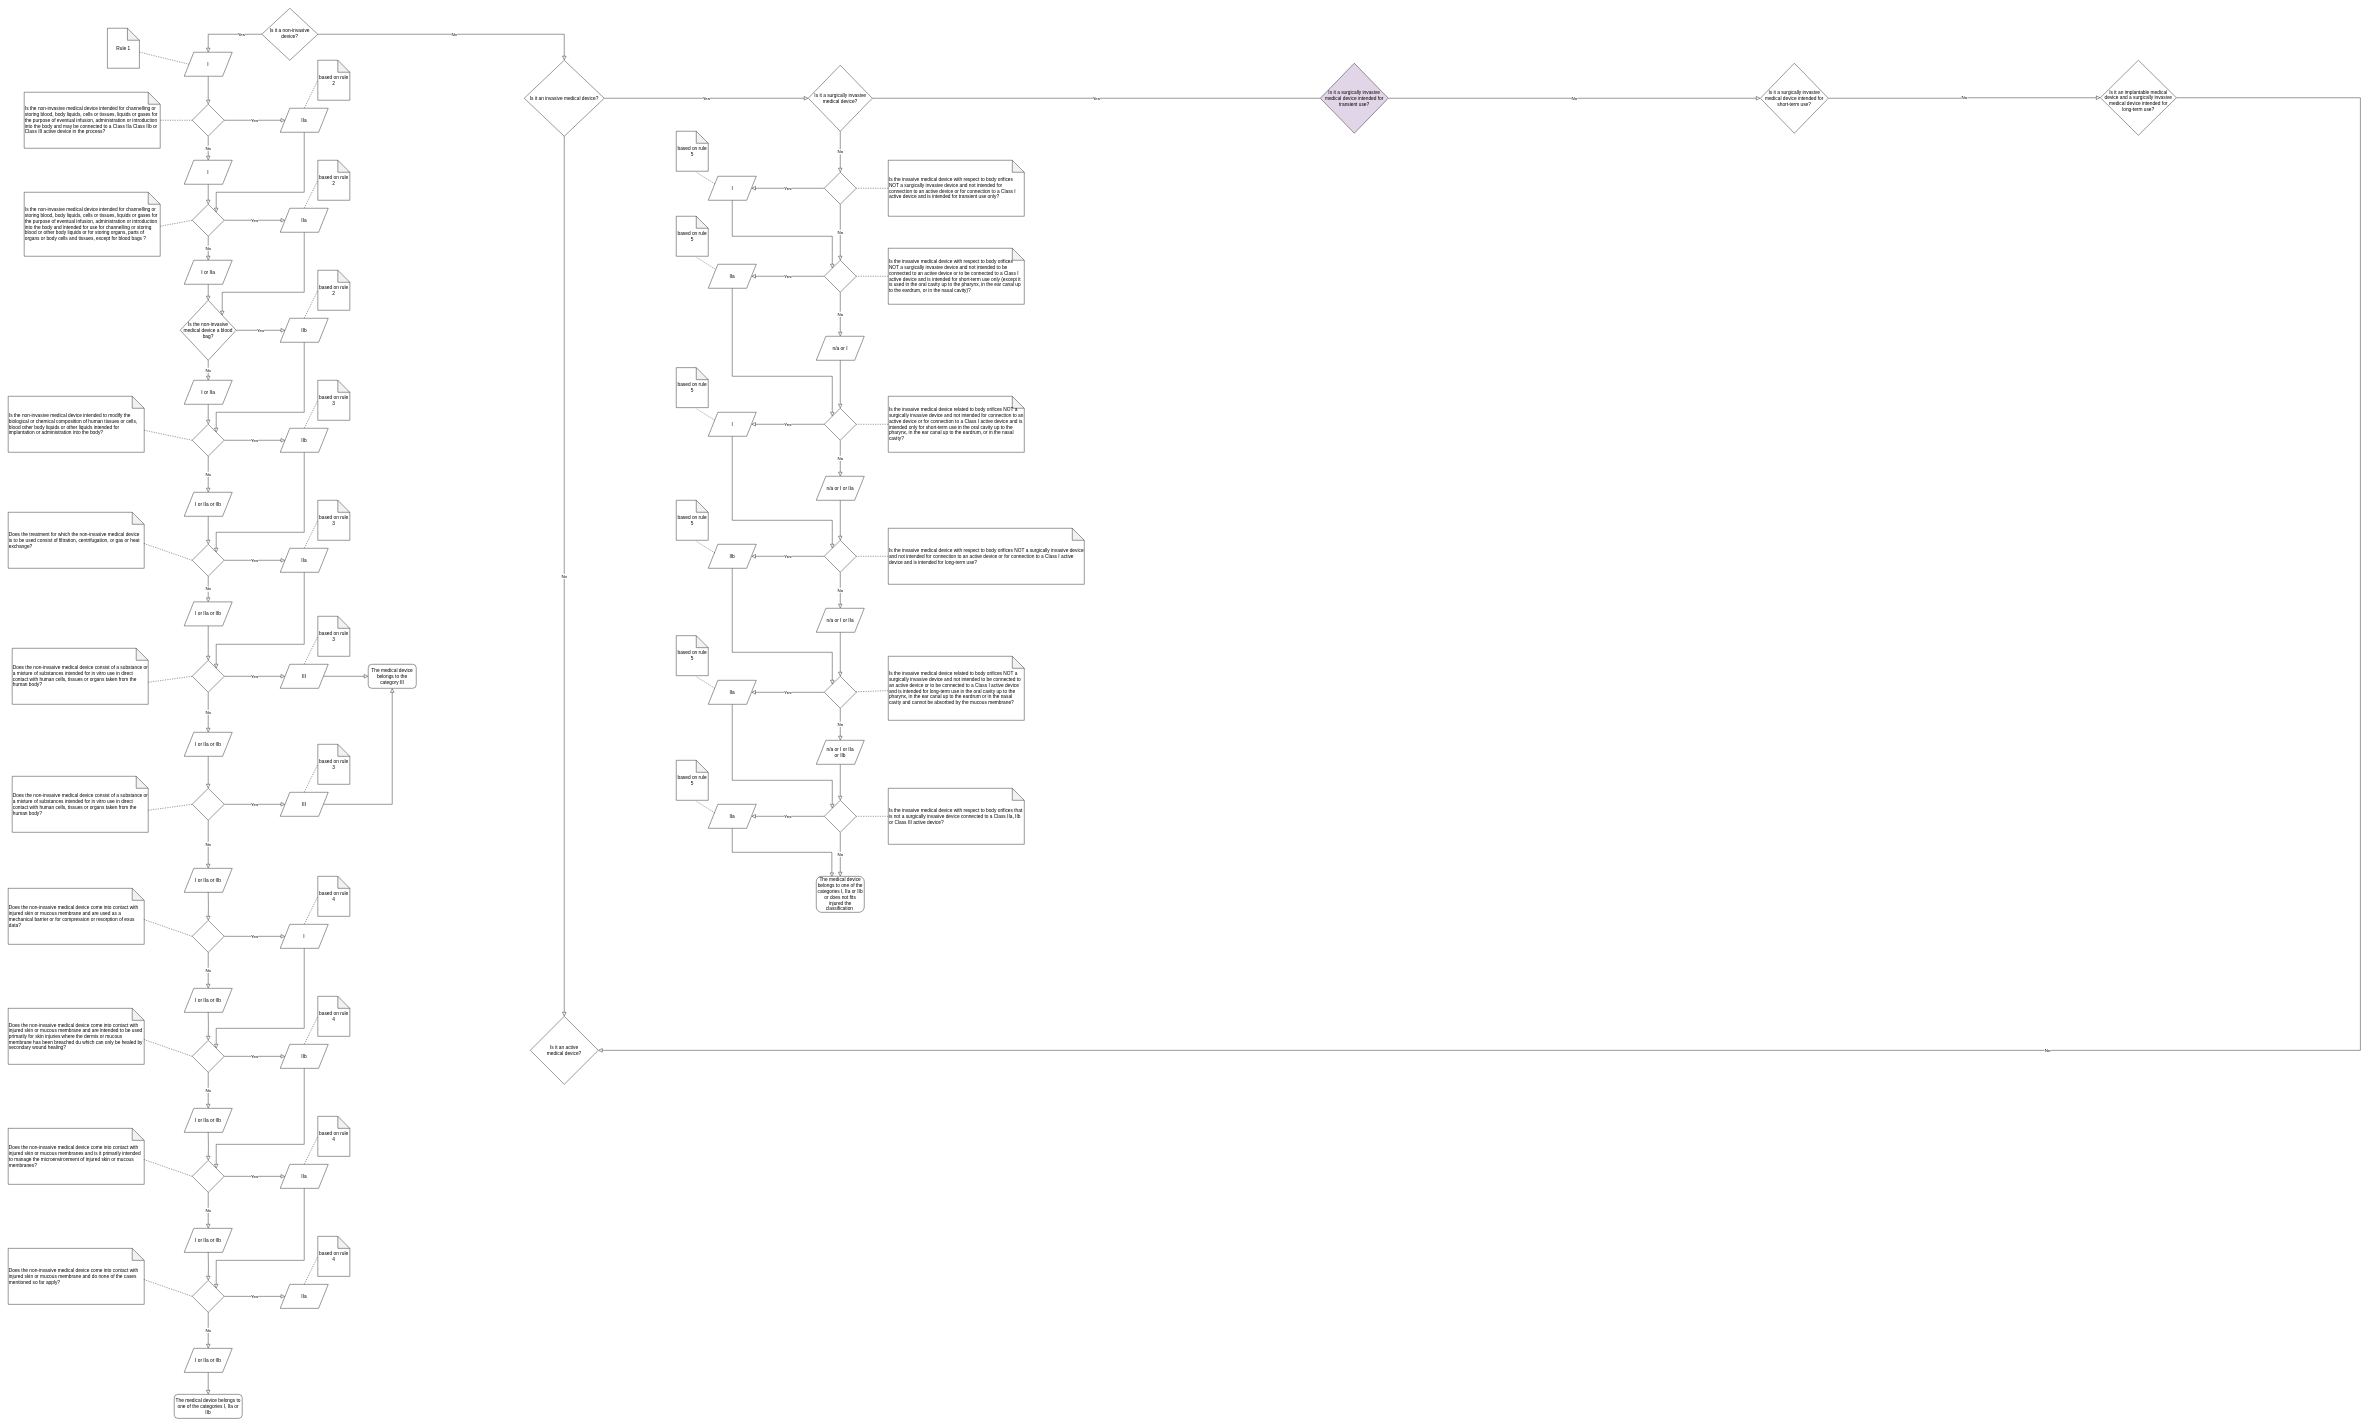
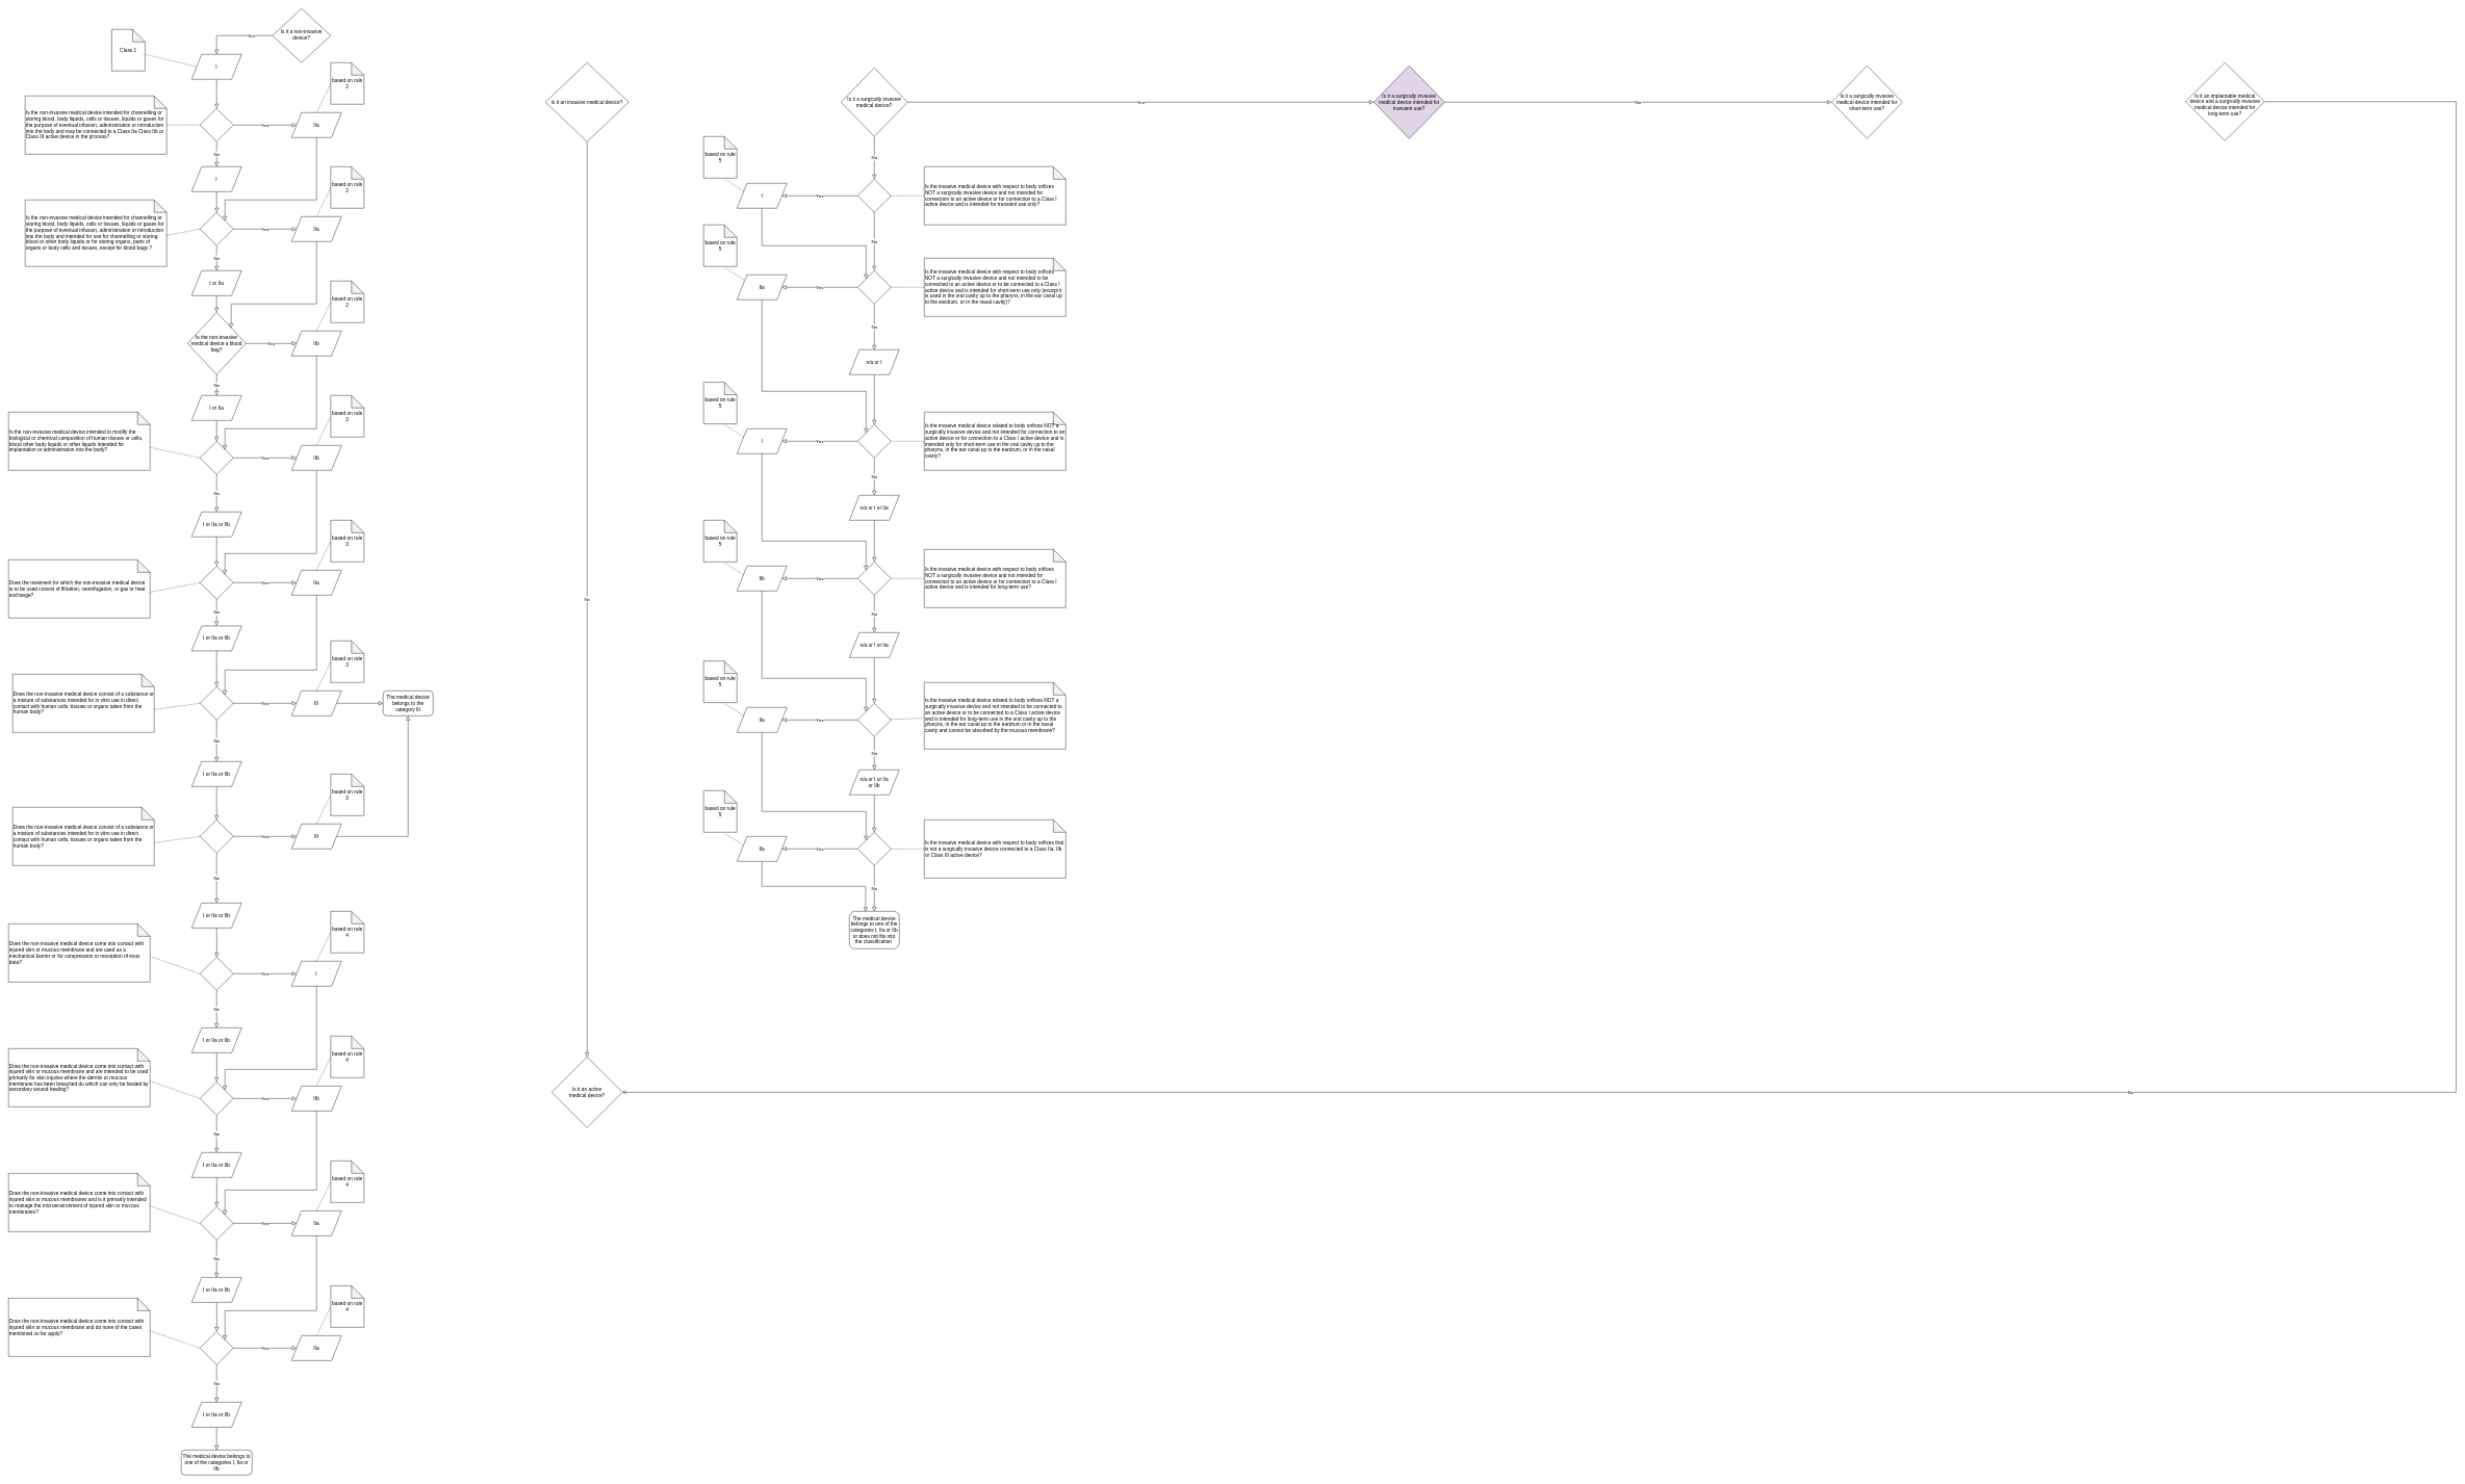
- <mxCell id="4" value="No" style="edgeStyle=orthogonalEdgeStyle;rounded=0;orthogonalLoop=1;jettySize=auto;html=1;endArrow=block;endFill=0;endSize=8;entryX=0.5;entryY=0;entryDx=0;entryDy=0;" edge="1" parent="1" source="5" target="107"><mxGeometry relative="1" as="geometry"><mxPoint x="969" y="131.02" as="targetPoint" /><Array as="points"><mxPoint x="1410" y="85" /></Array></mxGeometry></mxCell>
- <mxCell id="165" value="Rule 1" style="shape=note;whiteSpace=wrap;html=1;backgroundOutline=1;darkOpacity=0.05;align=center;" vertex="1" parent="1"><mxGeometry x="268" y="70" width="80" height="100" as="geometry" /></mxCell>
+ <mxCell id="165" value="Class 1" style="shape=note;whiteSpace=wrap;html=1;backgroundOutline=1;darkOpacity=0.05;align=center;" vertex="1" parent="1"><mxGeometry x="268" y="70" width="80" height="100" as="geometry" /></mxCell>
- <mxCell id="106" value="Yes" style="edgeStyle=orthogonalEdgeStyle;rounded=0;orthogonalLoop=1;jettySize=auto;html=1;endArrow=block;endFill=0;endSize=8;entryX=0;entryY=0.5;entryDx=0;entryDy=0;" edge="1" parent="1" source="107" target="181"><mxGeometry relative="1" as="geometry"><mxPoint x="1810" y="245" as="targetPoint" /></mxGeometry></mxCell>
- <mxCell id="180" value="Yes" style="edgeStyle=orthogonalEdgeStyle;rounded=0;orthogonalLoop=1;jettySize=auto;html=1;entryX=0;entryY=0.5;entryDx=0;entryDy=0;endArrow=none;endFill=0;endSize=8;" edge="1" parent="1" source="181" target="200"><mxGeometry relative="1" as="geometry" /></mxCell>
+ <mxCell id="180" value="Yes" style="edgeStyle=orthogonalEdgeStyle;rounded=0;orthogonalLoop=1;jettySize=auto;html=1;entryX=0;entryY=0.5;entryDx=0;entryDy=0;endArrow=block;endFill=0;endSize=8;" edge="1" parent="1" source="181" target="200"><mxGeometry relative="1" as="geometry" /></mxCell>
- <mxCell id="201" value="No" style="edgeStyle=orthogonalEdgeStyle;rounded=0;orthogonalLoop=1;jettySize=auto;html=1;endArrow=block;endFill=0;endSize=8;" edge="1" parent="1" source="202" target="204"><mxGeometry relative="1" as="geometry" /></mxCell>
- <mxCell id="35" value="Does the treatment for which the non-invasive medical device is to be used consist of filtration, centrifugation, or gas or heat exchange?&amp;nbsp;" style="shape=note;whiteSpace=wrap;html=1;backgroundOutline=1;darkOpacity=0.05;align=left;" vertex="1" parent="1"><mxGeometry x="20" y="1280" width="340" height="140" as="geometry" /></mxCell>
+ <mxCell id="35" value="Does the treatment for which the non-invasive medical device is to be used consist of filtration, centrifugation, or gas or heat exchange?&amp;nbsp;" style="shape=note;whiteSpace=wrap;html=1;backgroundOutline=1;darkOpacity=0.05;align=left;" vertex="1" parent="1"><mxGeometry x="20" y="1345" width="340" height="140" as="geometry" /></mxCell>
- <mxCell id="170" value="Is the invasive medical device with respect to body orifices NOT a surgically invasive device and not intended for connection to an active device or for connection to a Class I active device and is intended for long-term use?" style="shape=note;whiteSpace=wrap;html=1;backgroundOutline=1;darkOpacity=0.05;align=left;" vertex="1" parent="1"><mxGeometry x="2220" y="1320" width="490" height="140" as="geometry" /></mxCell>
+ <mxCell id="170" value="Is the invasive medical device with respect to body orifices NOT a surgically invasive device and not intended for connection to an active device or for connection to a Class I active device and is intended for long-term use?" style="shape=note;whiteSpace=wrap;html=1;backgroundOutline=1;darkOpacity=0.05;align=left;" vertex="1" parent="1"><mxGeometry x="2220" y="1320" width="340" height="140" as="geometry" /></mxCell>
- <mxCell id="186" value="&lt;span&gt;The medical device belongs to one of the categories I, IIa or IIb or does not fits injured the classification&amp;nbsp;&lt;/span&gt;" style="rounded=1;whiteSpace=wrap;html=1;align=center;" vertex="1" parent="1"><mxGeometry x="2040" y="2190" width="120" height="90" as="geometry" /></mxCell>
+ <mxCell id="186" value="&lt;span&gt;The medical device belongs to one of the categories I, IIa or IIb or does not fits into the classification&amp;nbsp;&lt;/span&gt;" style="rounded=1;whiteSpace=wrap;html=1;align=center;" vertex="1" parent="1"><mxGeometry x="2040" y="2190" width="120" height="90" as="geometry" /></mxCell>
- <mxCell id="203" value="No" style="edgeStyle=orthogonalEdgeStyle;rounded=0;orthogonalLoop=1;jettySize=auto;html=1;endArrow=block;endFill=0;endSize=8;entryX=1;entryY=0.5;entryDx=0;entryDy=0;exitX=1;exitY=0.5;exitDx=0;exitDy=0;" edge="1" parent="1" source="204" target="205"><mxGeometry relative="1" as="geometry"><Array as="points"><mxPoint x="5900" y="244" /><mxPoint x="5900" y="2625" /></Array></mxGeometry></mxCell>
+ <mxCell id="203" value="No" style="edgeStyle=orthogonalEdgeStyle;rounded=0;orthogonalLoop=1;jettySize=auto;html=1;endArrow=open;endFill=0;endSize=8;entryX=1;entryY=0.5;entryDx=0;entryDy=0;exitX=1;exitY=0.5;exitDx=0;exitDy=0;" edge="1" parent="1" source="204" target="205"><mxGeometry relative="1" as="geometry"><Array as="points"><mxPoint x="5900" y="244" /><mxPoint x="5900" y="2625" /></Array></mxGeometry></mxCell>
